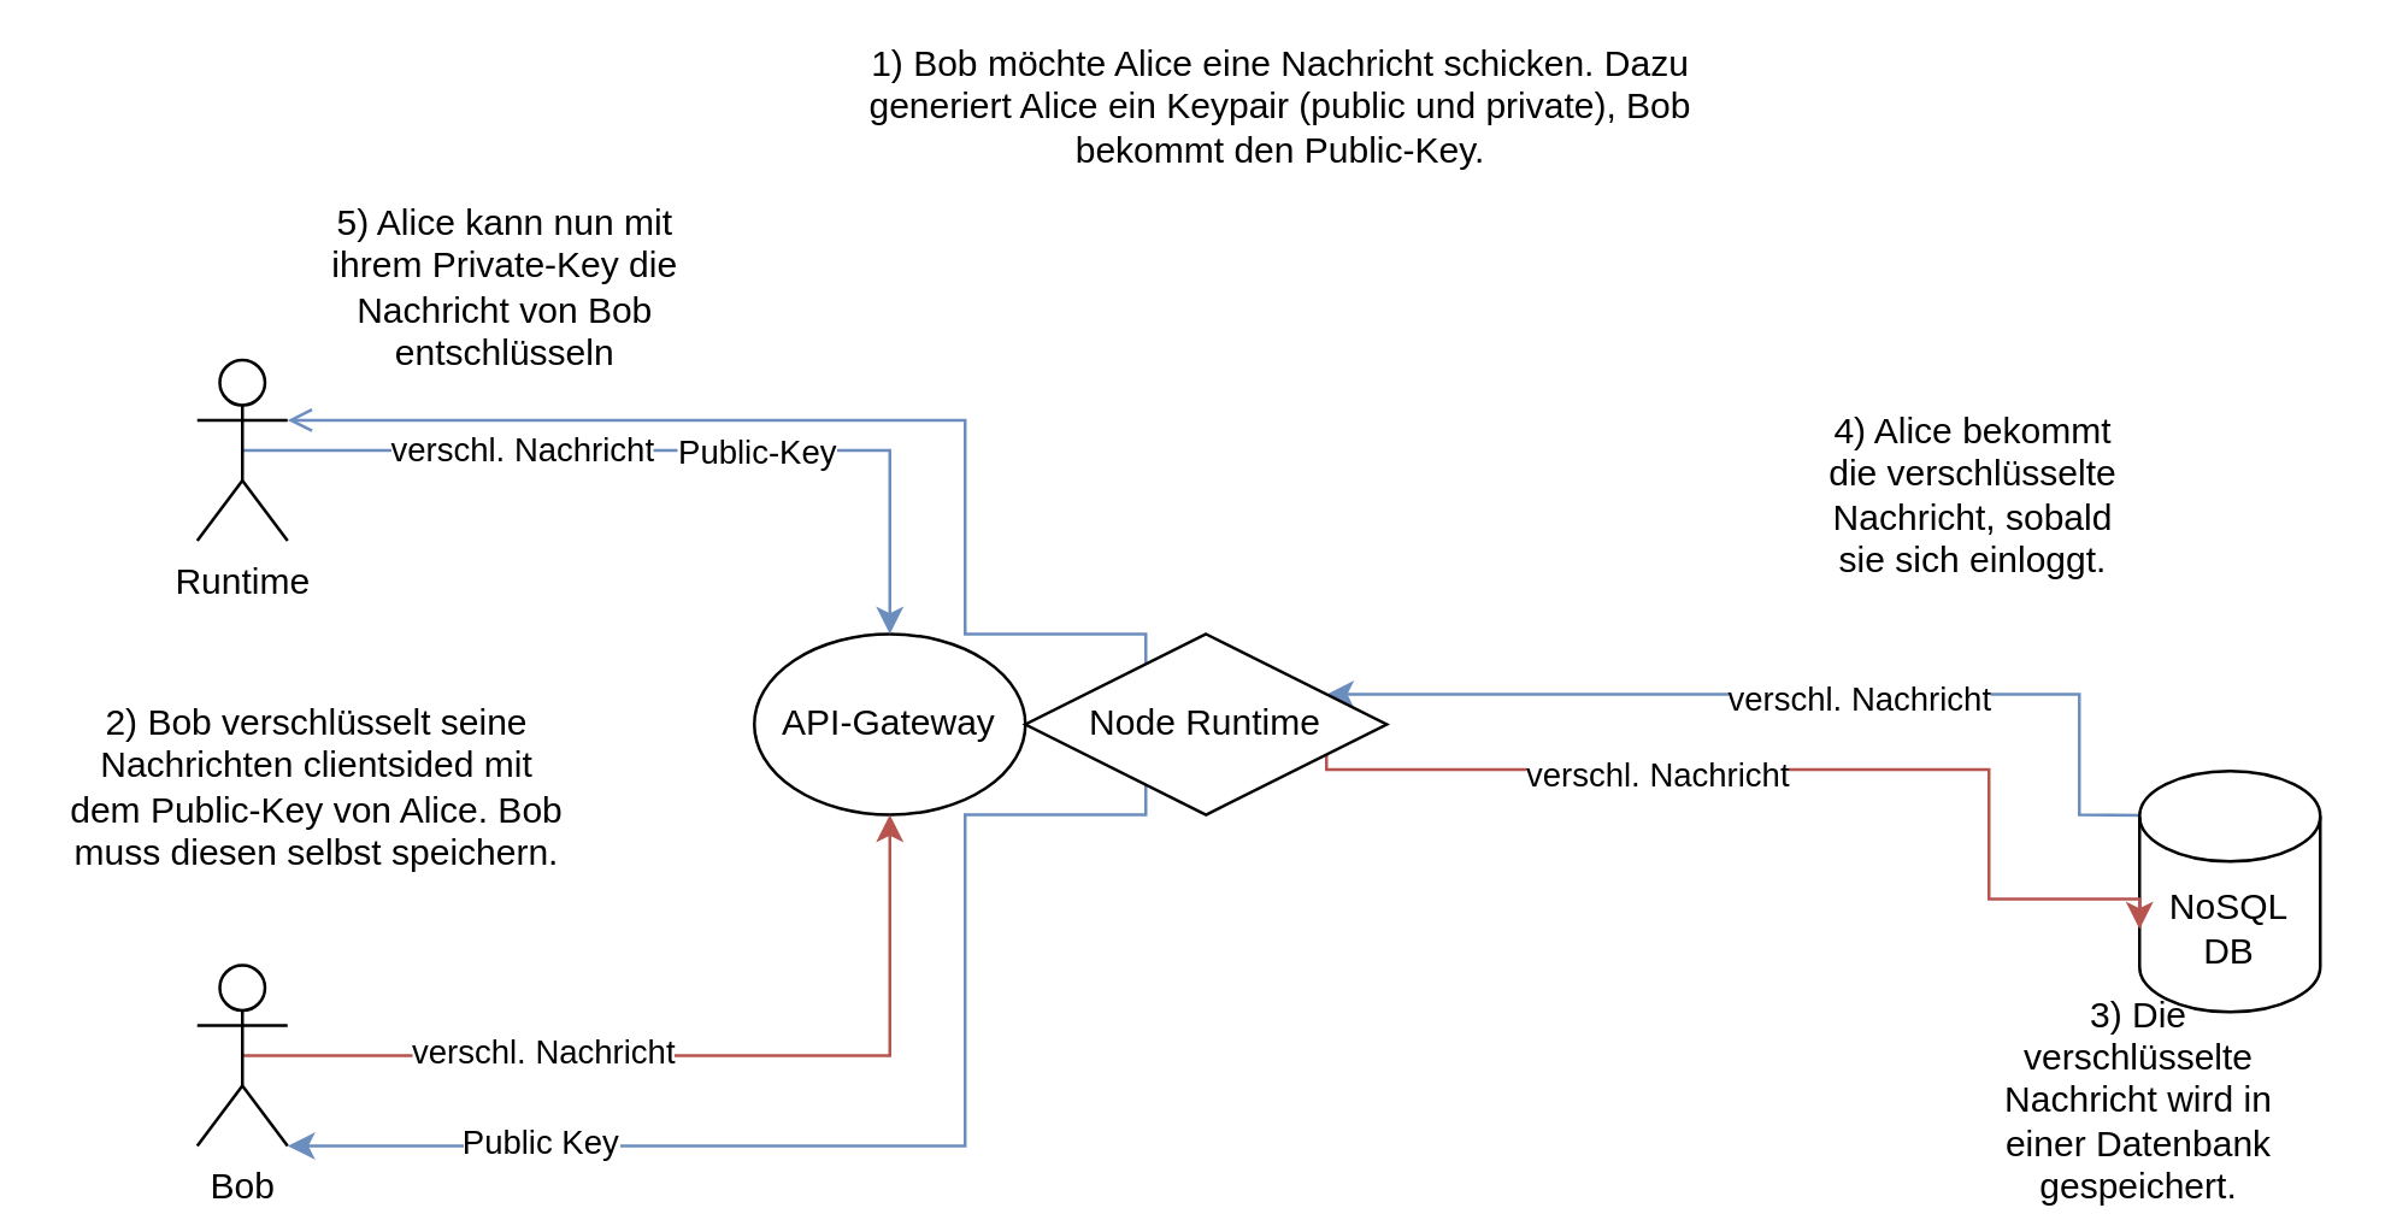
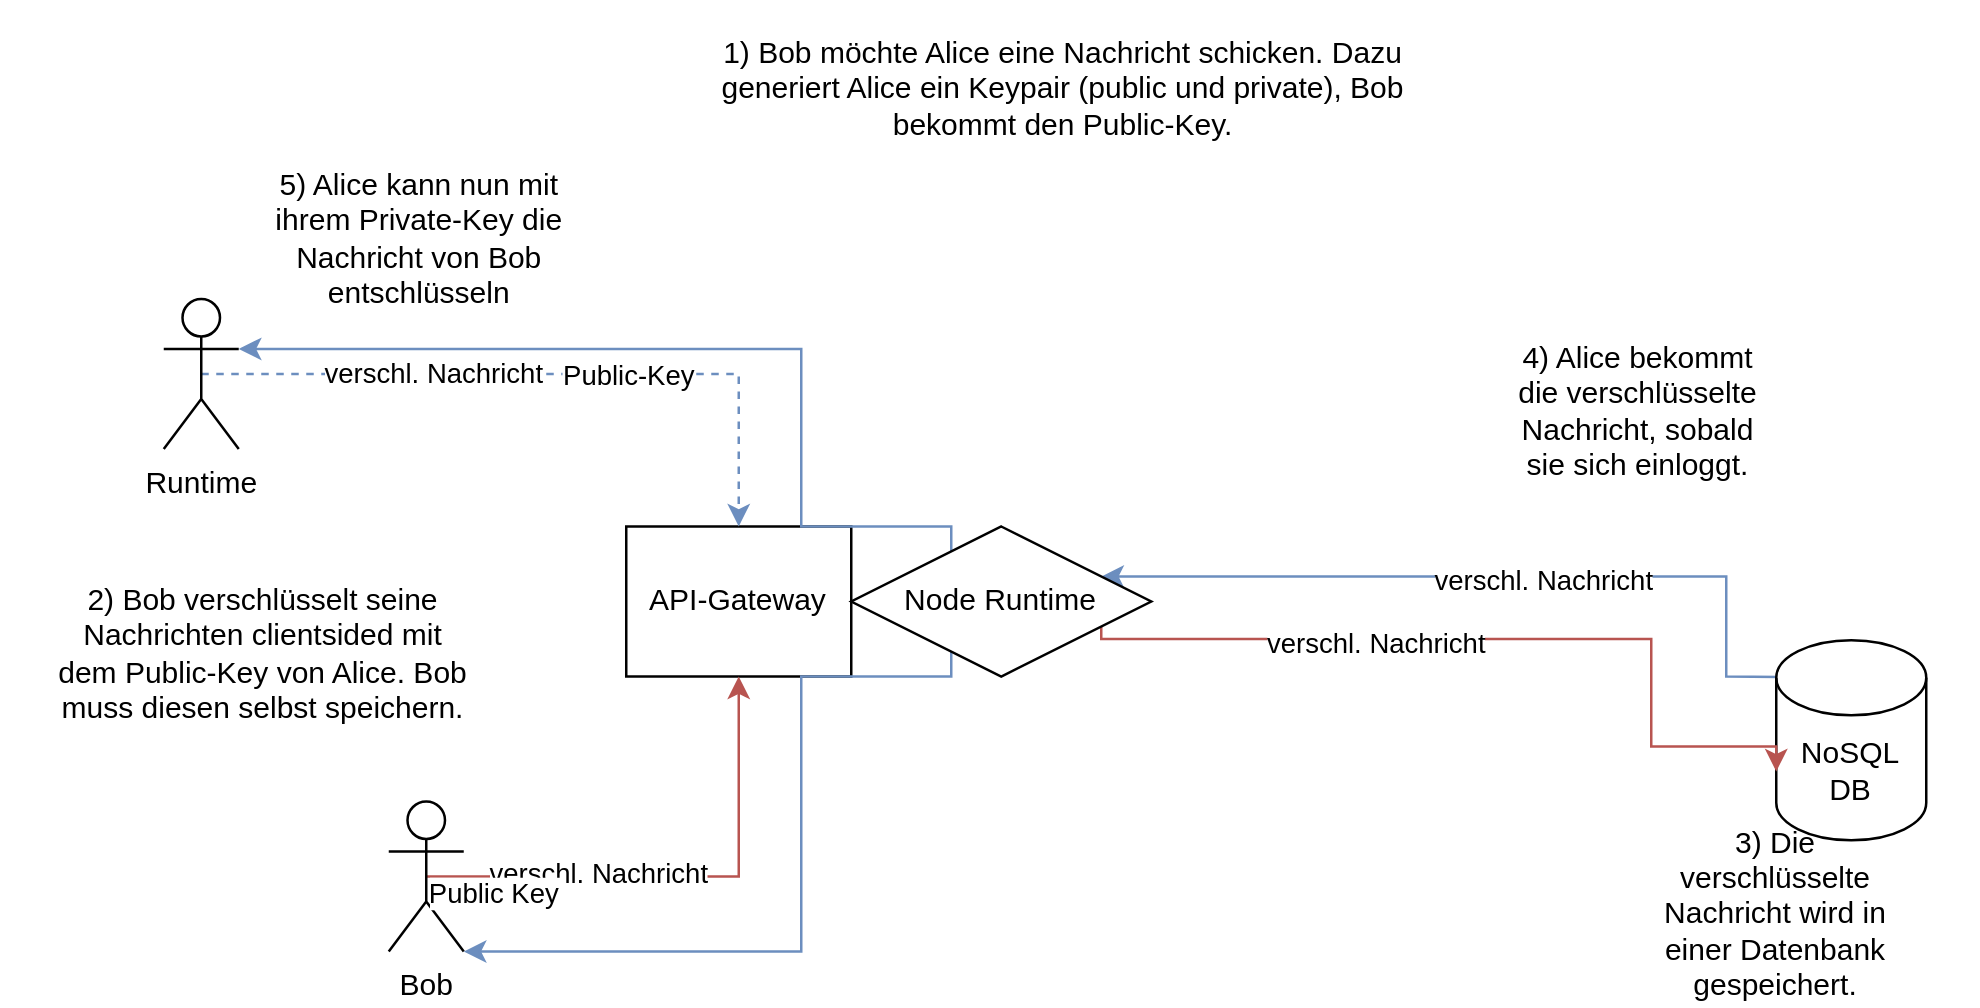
- <mxCell id="16" style="edgeStyle=orthogonalEdgeStyle;rounded=0;orthogonalLoop=1;jettySize=auto;html=1;exitX=0.25;exitY=0;exitDx=0;exitDy=0;entryX=1;entryY=0.333;entryDx=0;entryDy=0;entryPerimeter=0;fillColor=#dae8fc;strokeColor=#6c8ebf;endArrow=open;" edge="1" parent="1" source="18" target="8"><mxGeometry relative="1" as="geometry"><mxPoint x="380" y="120" as="targetPoint" /><Array as="points"><mxPoint x="320" y="210" /><mxPoint x="320" y="139" /></Array></mxGeometry></mxCell>
+ <mxCell id="16" style="edgeStyle=orthogonalEdgeStyle;rounded=0;orthogonalLoop=1;jettySize=auto;html=1;exitX=0.25;exitY=0;exitDx=0;exitDy=0;entryX=1;entryY=0.333;entryDx=0;entryDy=0;entryPerimeter=0;fillColor=#dae8fc;strokeColor=#6c8ebf;" edge="1" parent="1" source="18" target="8"><mxGeometry relative="1" as="geometry"><mxPoint x="380" y="120" as="targetPoint" /><Array as="points"><mxPoint x="320" y="210" /><mxPoint x="320" y="139" /></Array></mxGeometry></mxCell>
- <mxCell id="6" style="edgeStyle=orthogonalEdgeStyle;rounded=0;orthogonalLoop=1;jettySize=auto;html=1;exitX=0.5;exitY=0.5;exitDx=0;exitDy=0;exitPerimeter=0;entryX=0.5;entryY=0;entryDx=0;entryDy=0;fillColor=#dae8fc;strokeColor=#6c8ebf;" edge="1" parent="1" source="8" target="5"><mxGeometry relative="1" as="geometry" /></mxCell>
+ <mxCell id="6" style="edgeStyle=orthogonalEdgeStyle;rounded=0;orthogonalLoop=1;jettySize=auto;html=1;exitX=0.5;exitY=0.5;exitDx=0;exitDy=0;exitPerimeter=0;entryX=0.5;entryY=0;entryDx=0;entryDy=0;fillColor=#dae8fc;strokeColor=#6c8ebf;dashed=1;" edge="1" parent="1" source="8" target="5"><mxGeometry relative="1" as="geometry" /></mxCell>
- <mxCell id="5" value="API-Gateway" style="ellipse;whiteSpace=wrap;html=1;" vertex="1" parent="1"><mxGeometry x="250" y="210" width="90" height="60" as="geometry" /></mxCell>
+ <mxCell id="5" value="API-Gateway" style="rounded=0;whiteSpace=wrap;html=1;" vertex="1" parent="1"><mxGeometry x="250" y="210" width="90" height="60" as="geometry" /></mxCell>
- <mxCell id="11" value="Bob" style="shape=umlActor;verticalLabelPosition=bottom;verticalAlign=top;html=1;outlineConnect=0;" vertex="1" parent="1"><mxGeometry x="65" y="320" width="30" height="60" as="geometry" /></mxCell>
+ <mxCell id="11" value="Bob" style="shape=umlActor;verticalLabelPosition=bottom;verticalAlign=top;html=1;outlineConnect=0;" vertex="1" parent="1"><mxGeometry x="155" y="320" width="30" height="60" as="geometry" /></mxCell>
